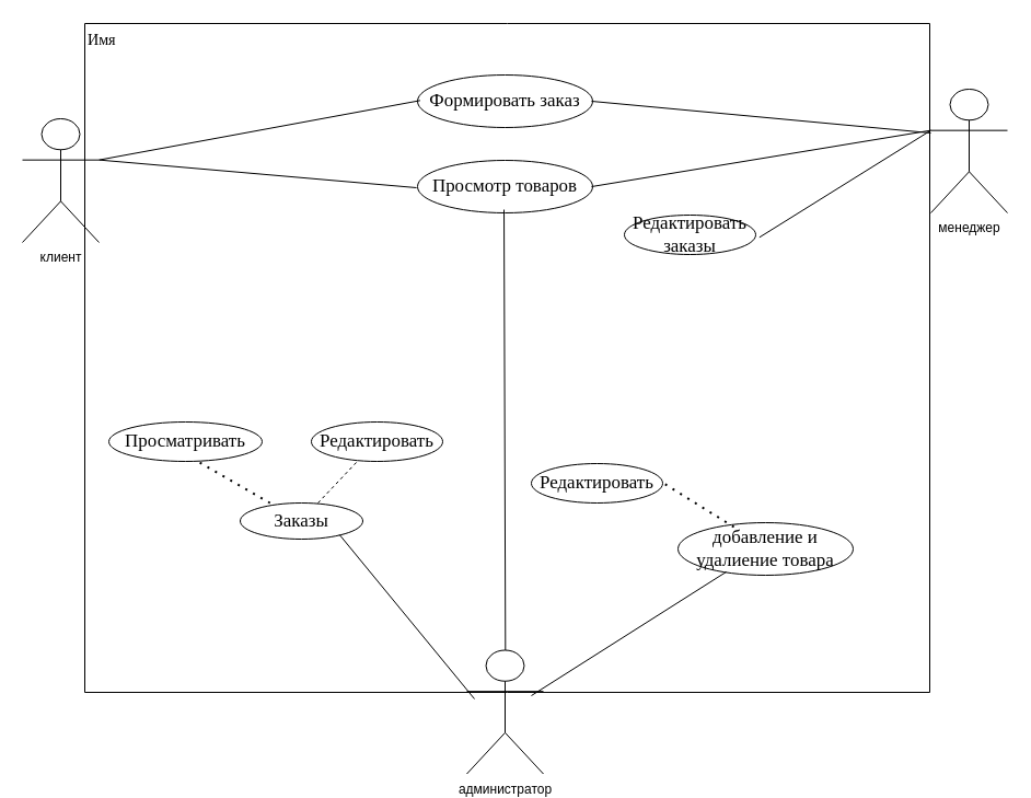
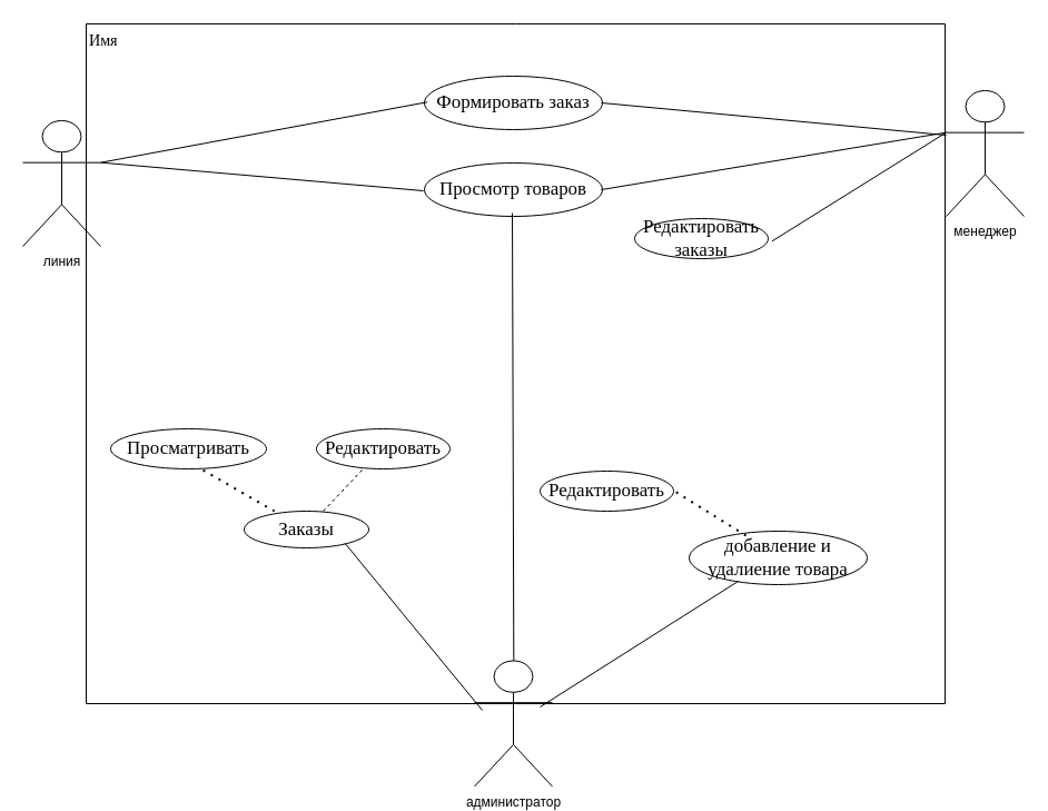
- <mxCell id="23" value="клиент" style="shape=umlActor;verticalLabelPosition=bottom;verticalAlign=top;html=1;outlineConnect=0;" vertex="1" parent="1"><mxGeometry x="20" y="108" width="70" height="113" as="geometry" /></mxCell>
+ <mxCell id="23" value="линия" style="shape=umlActor;verticalLabelPosition=bottom;verticalAlign=top;html=1;outlineConnect=0;" vertex="1" parent="1"><mxGeometry x="20" y="108" width="70" height="113" as="geometry" /></mxCell>
